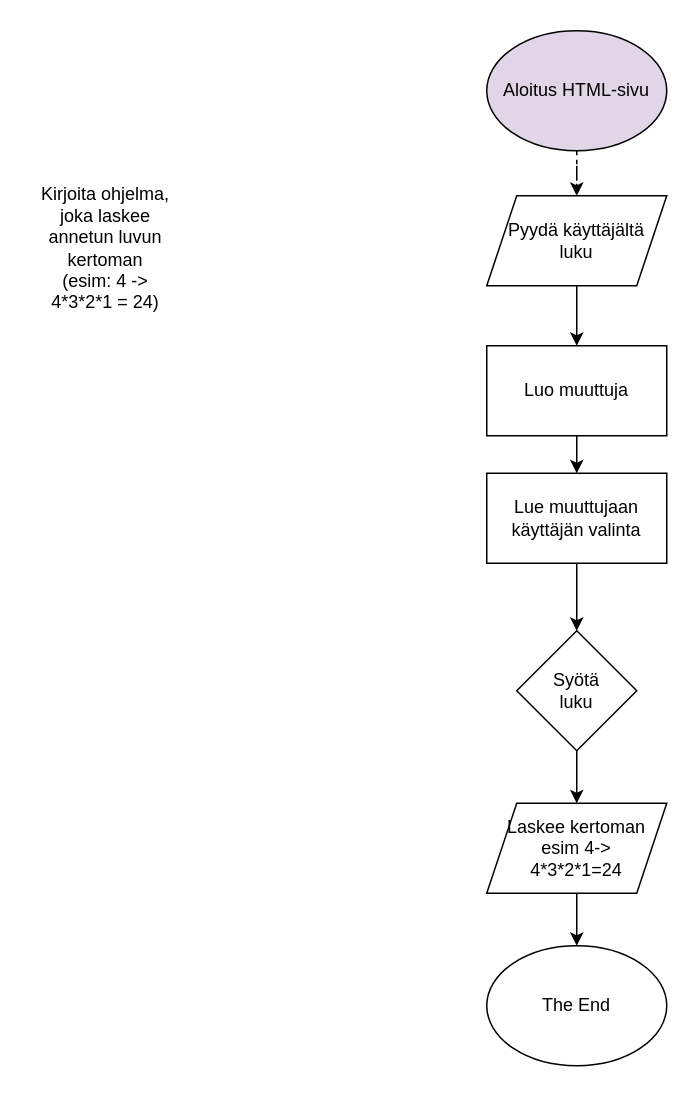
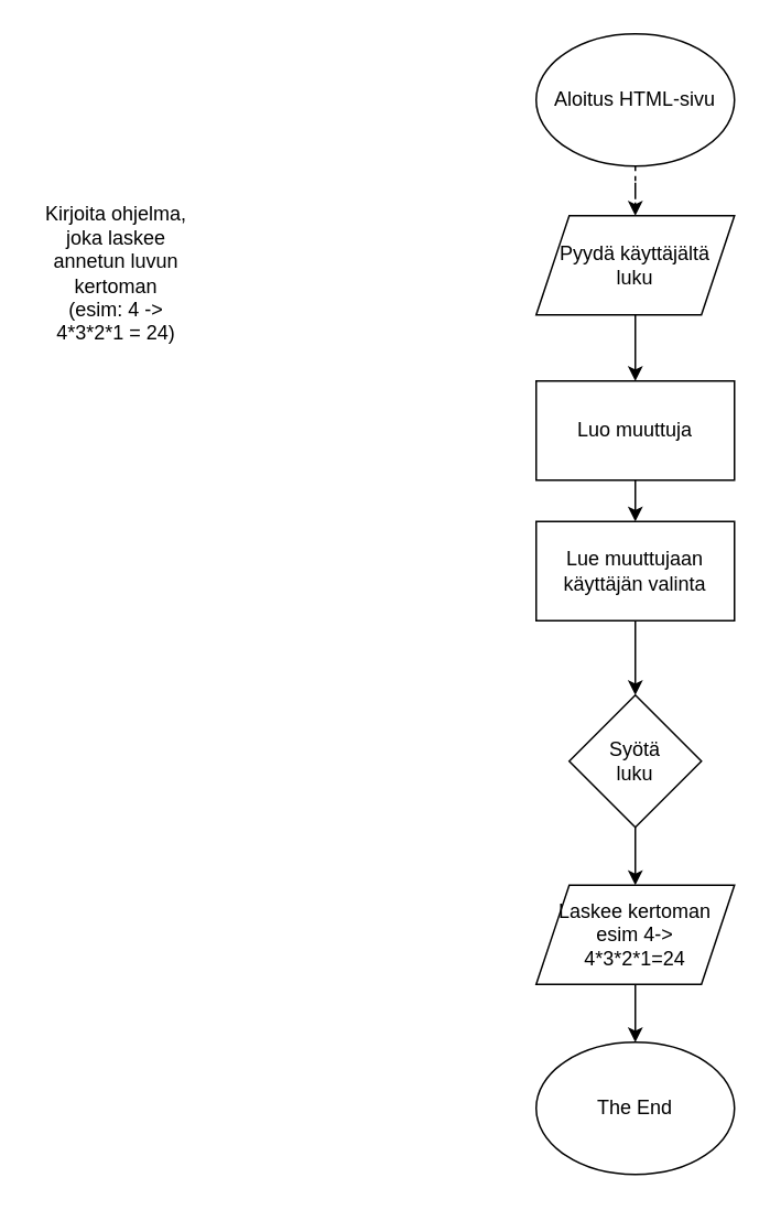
- <mxCell id="3" value="Aloitus HTML-sivu" style="ellipse;whiteSpace=wrap;html=1;fillColor=#e1d5e7;" parent="1" vertex="1"><mxGeometry x="324" y="20" width="120" height="80" as="geometry" /></mxCell>
+ <mxCell id="3" value="Aloitus HTML-sivu" style="ellipse;whiteSpace=wrap;html=1;" parent="1" vertex="1"><mxGeometry x="324" y="20" width="120" height="80" as="geometry" /></mxCell>
